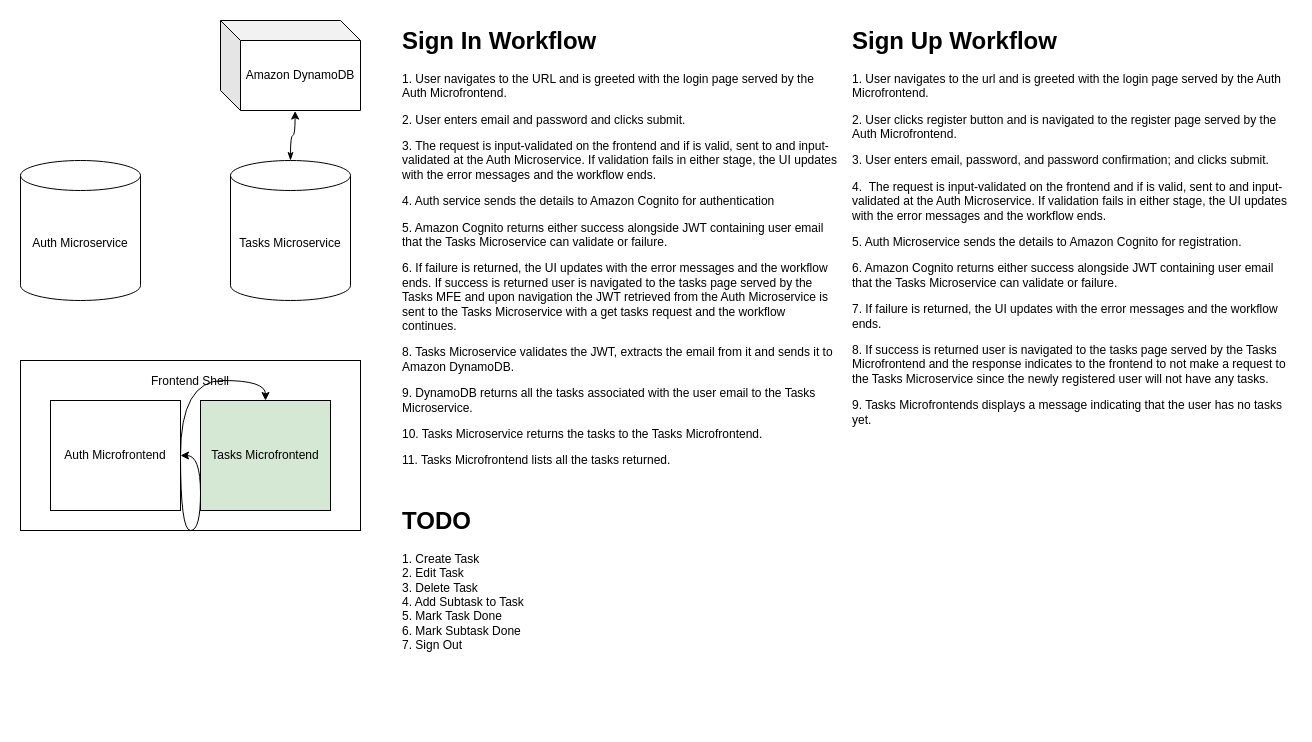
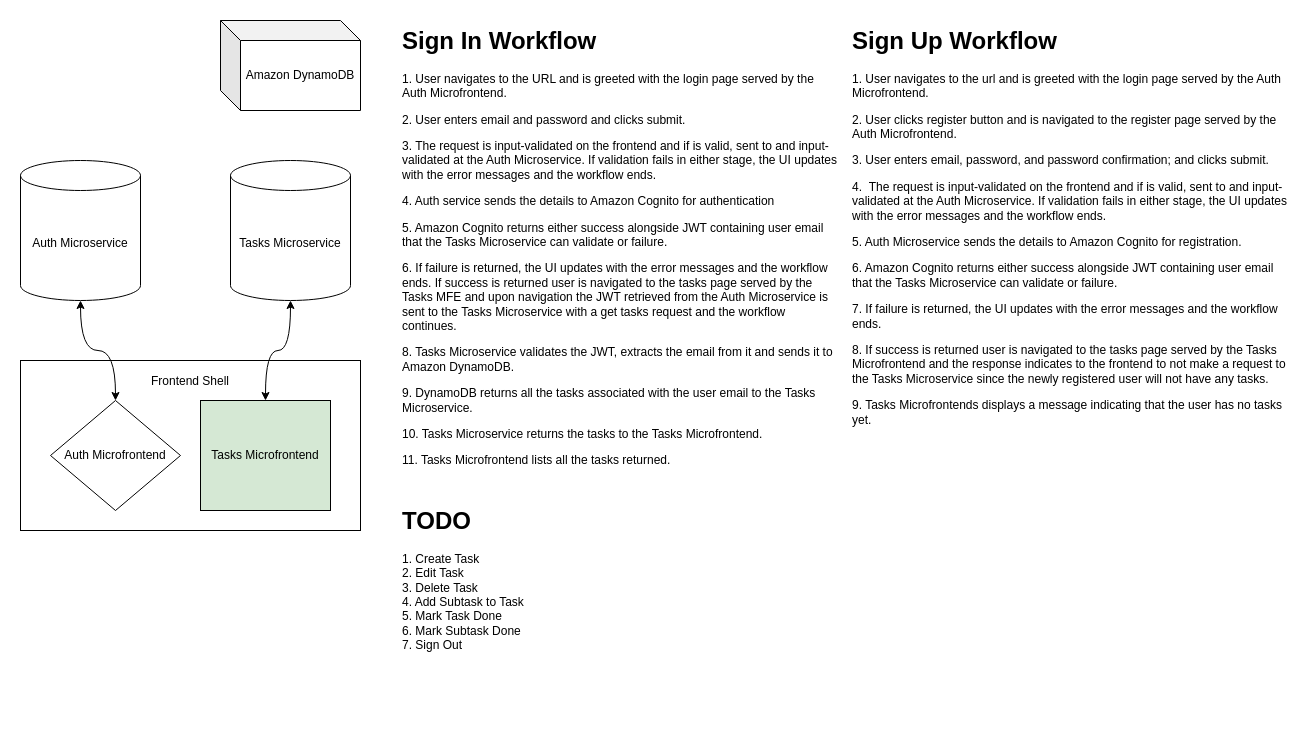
- <mxCell id="10" style="edgeStyle=orthogonalEdgeStyle;rounded=0;orthogonalLoop=1;jettySize=auto;html=1;entryX=0.533;entryY=1.006;entryDx=0;entryDy=0;entryPerimeter=0;curved=1;startArrow=classicThin;startFill=1;" edge="1" parent="1" source="3" target="9"><mxGeometry relative="1" as="geometry" /></mxCell>
+ <mxCell id="7" style="edgeStyle=orthogonalEdgeStyle;rounded=0;orthogonalLoop=1;jettySize=auto;html=1;entryX=0.5;entryY=1;entryDx=0;entryDy=0;entryPerimeter=0;curved=1;startArrow=classic;startFill=1;" edge="1" parent="1" source="5" target="2"><mxGeometry relative="1" as="geometry" /></mxCell>
- <mxCell id="8" style="edgeStyle=orthogonalEdgeStyle;rounded=0;orthogonalLoop=1;jettySize=auto;html=1;exitX=0.5;exitY=0;exitDx=0;exitDy=0;startArrow=classic;startFill=1;curved=1;" edge="1" parent="1" source="6" target="5"><mxGeometry relative="1" as="geometry" /></mxCell>
+ <mxCell id="8" style="edgeStyle=orthogonalEdgeStyle;rounded=0;orthogonalLoop=1;jettySize=auto;html=1;exitX=0.5;exitY=0;exitDx=0;exitDy=0;entryX=0.5;entryY=1;entryDx=0;entryDy=0;entryPerimeter=0;startArrow=classic;startFill=1;curved=1;" edge="1" parent="1" source="6" target="3"><mxGeometry relative="1" as="geometry" /></mxCell>
- <mxCell id="5" value="Auth Microfrontend" style="rounded=0;whiteSpace=wrap;html=1;" vertex="1" parent="1"><mxGeometry x="50" y="400" width="130" height="110" as="geometry" /></mxCell>
+ <mxCell id="5" value="Auth Microfrontend" style="rhombus;whiteSpace=wrap;html=1;" vertex="1" parent="1"><mxGeometry x="50" y="400" width="130" height="110" as="geometry" /></mxCell>
